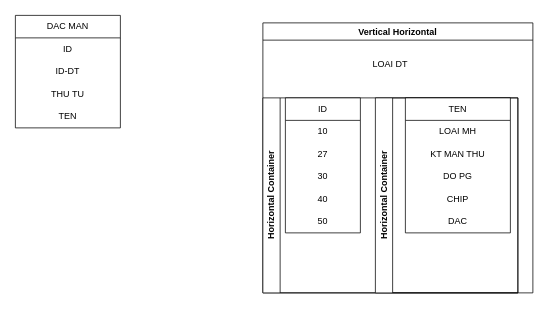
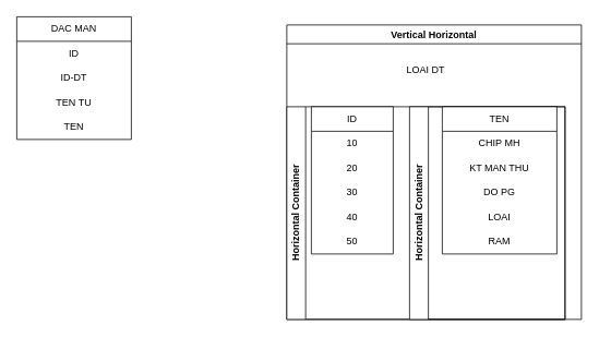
- <mxCell id="5" value="THU TU" style="text;strokeColor=none;fillColor=none;align=center;verticalAlign=middle;spacingLeft=4;spacingRight=4;overflow=hidden;points=[[0,0.5],[1,0.5]];portConstraint=eastwest;rotatable=0;whiteSpace=wrap;html=1;" vertex="1" parent="2"><mxGeometry y="90" width="140" height="30" as="geometry" /></mxCell>
+ <mxCell id="5" value="TEN TU" style="text;strokeColor=none;fillColor=none;align=center;verticalAlign=middle;spacingLeft=4;spacingRight=4;overflow=hidden;points=[[0,0.5],[1,0.5]];portConstraint=eastwest;rotatable=0;whiteSpace=wrap;html=1;" vertex="1" parent="2"><mxGeometry y="90" width="140" height="30" as="geometry" /></mxCell>
- <mxCell id="11" value="LOAI MH" style="text;strokeColor=none;fillColor=none;align=center;verticalAlign=middle;spacingLeft=4;spacingRight=4;overflow=hidden;points=[[0,0.5],[1,0.5]];portConstraint=eastwest;rotatable=0;whiteSpace=wrap;html=1;" vertex="1" parent="10"><mxGeometry y="30" width="140" height="30" as="geometry" /></mxCell>
+ <mxCell id="11" value="CHIP MH" style="text;strokeColor=none;fillColor=none;align=center;verticalAlign=middle;spacingLeft=4;spacingRight=4;overflow=hidden;points=[[0,0.5],[1,0.5]];portConstraint=eastwest;rotatable=0;whiteSpace=wrap;html=1;" vertex="1" parent="10"><mxGeometry y="30" width="140" height="30" as="geometry" /></mxCell>
- <mxCell id="18" value="27" style="text;strokeColor=none;fillColor=none;align=center;verticalAlign=middle;spacingLeft=4;spacingRight=4;overflow=hidden;points=[[0,0.5],[1,0.5]];portConstraint=eastwest;rotatable=0;whiteSpace=wrap;html=1;" vertex="1" parent="16"><mxGeometry y="60" width="100" height="30" as="geometry" /></mxCell>
+ <mxCell id="18" value="20" style="text;strokeColor=none;fillColor=none;align=center;verticalAlign=middle;spacingLeft=4;spacingRight=4;overflow=hidden;points=[[0,0.5],[1,0.5]];portConstraint=eastwest;rotatable=0;whiteSpace=wrap;html=1;" vertex="1" parent="16"><mxGeometry y="60" width="100" height="30" as="geometry" /></mxCell>
- <mxCell id="14" value="CHIP" style="text;html=1;strokeColor=none;fillColor=none;align=center;verticalAlign=middle;whiteSpace=wrap;rounded=0;" vertex="1" parent="10"><mxGeometry y="120" width="140" height="30" as="geometry" /></mxCell>
+ <mxCell id="14" value="LOAI" style="text;html=1;strokeColor=none;fillColor=none;align=center;verticalAlign=middle;whiteSpace=wrap;rounded=0;" vertex="1" parent="10"><mxGeometry y="120" width="140" height="30" as="geometry" /></mxCell>
- <mxCell id="15" value="DAC" style="text;html=1;strokeColor=none;fillColor=none;align=center;verticalAlign=middle;whiteSpace=wrap;rounded=0;" vertex="1" parent="10"><mxGeometry y="150" width="140" height="30" as="geometry" /></mxCell>
+ <mxCell id="15" value="RAM" style="text;html=1;strokeColor=none;fillColor=none;align=center;verticalAlign=middle;whiteSpace=wrap;rounded=0;" vertex="1" parent="10"><mxGeometry y="150" width="140" height="30" as="geometry" /></mxCell>
